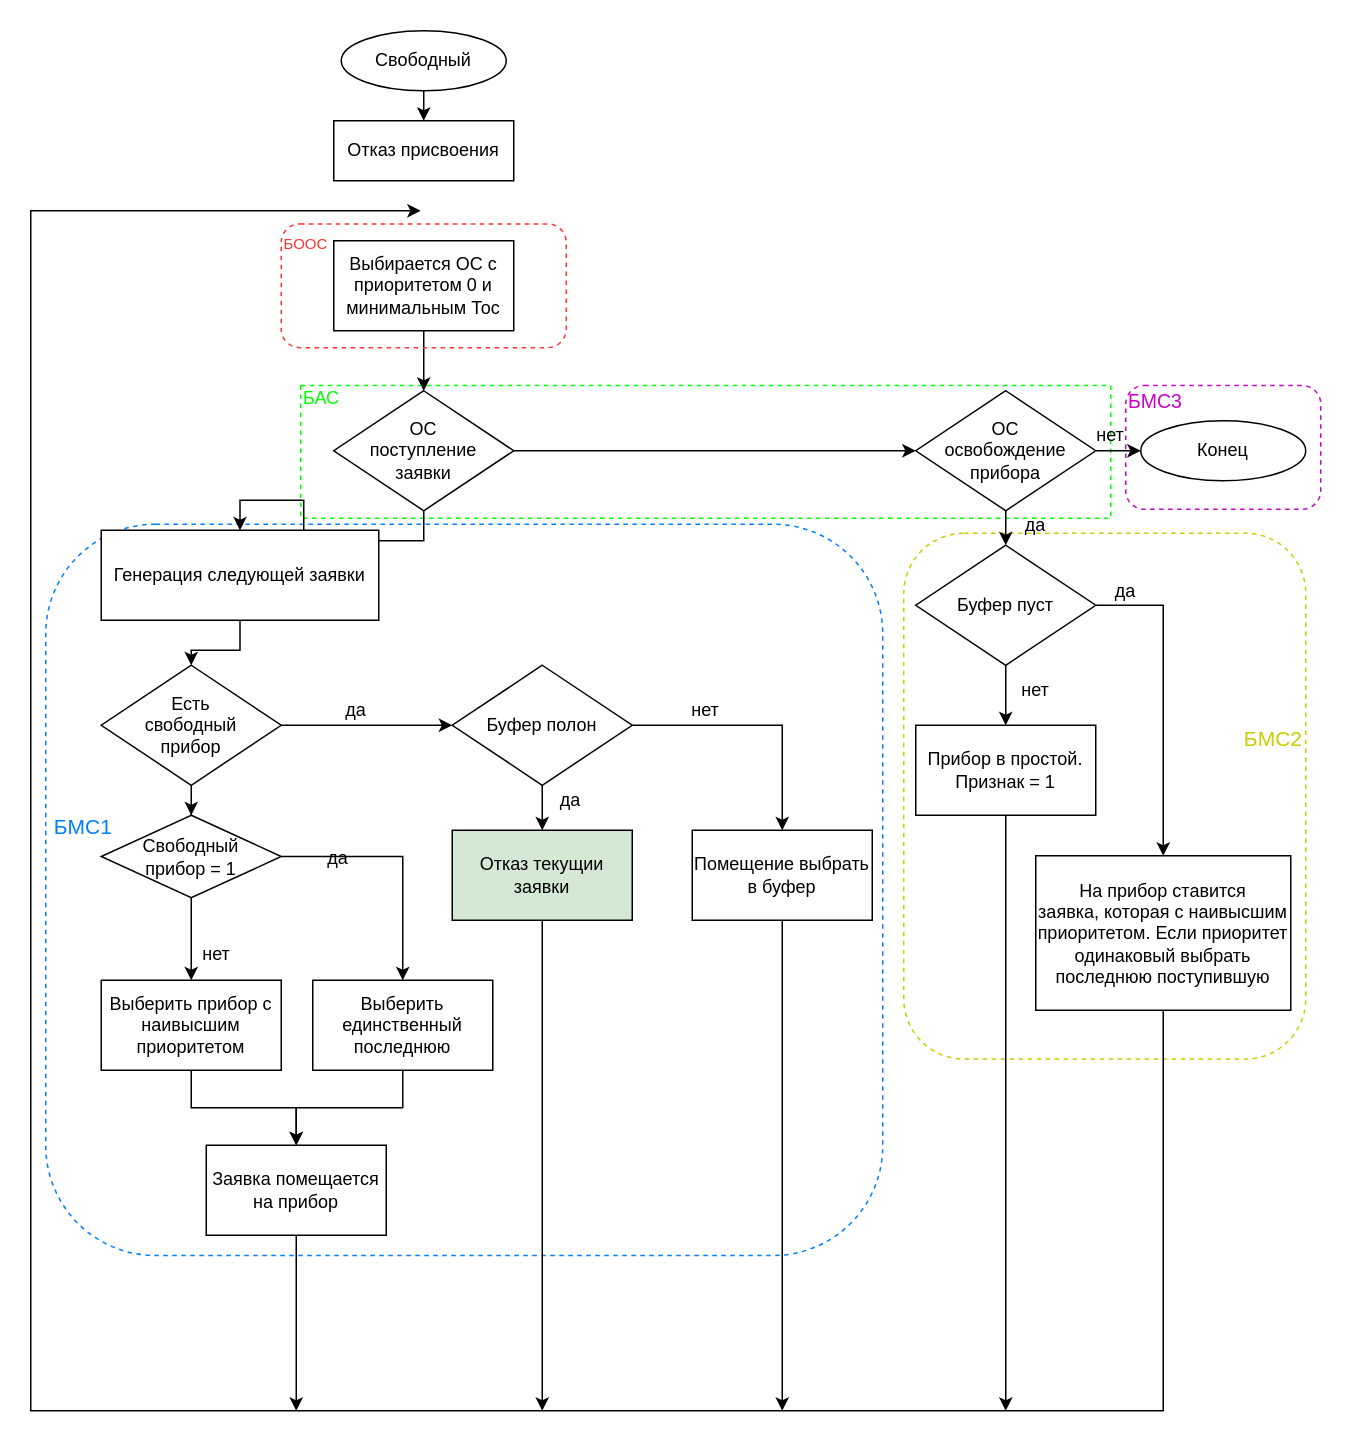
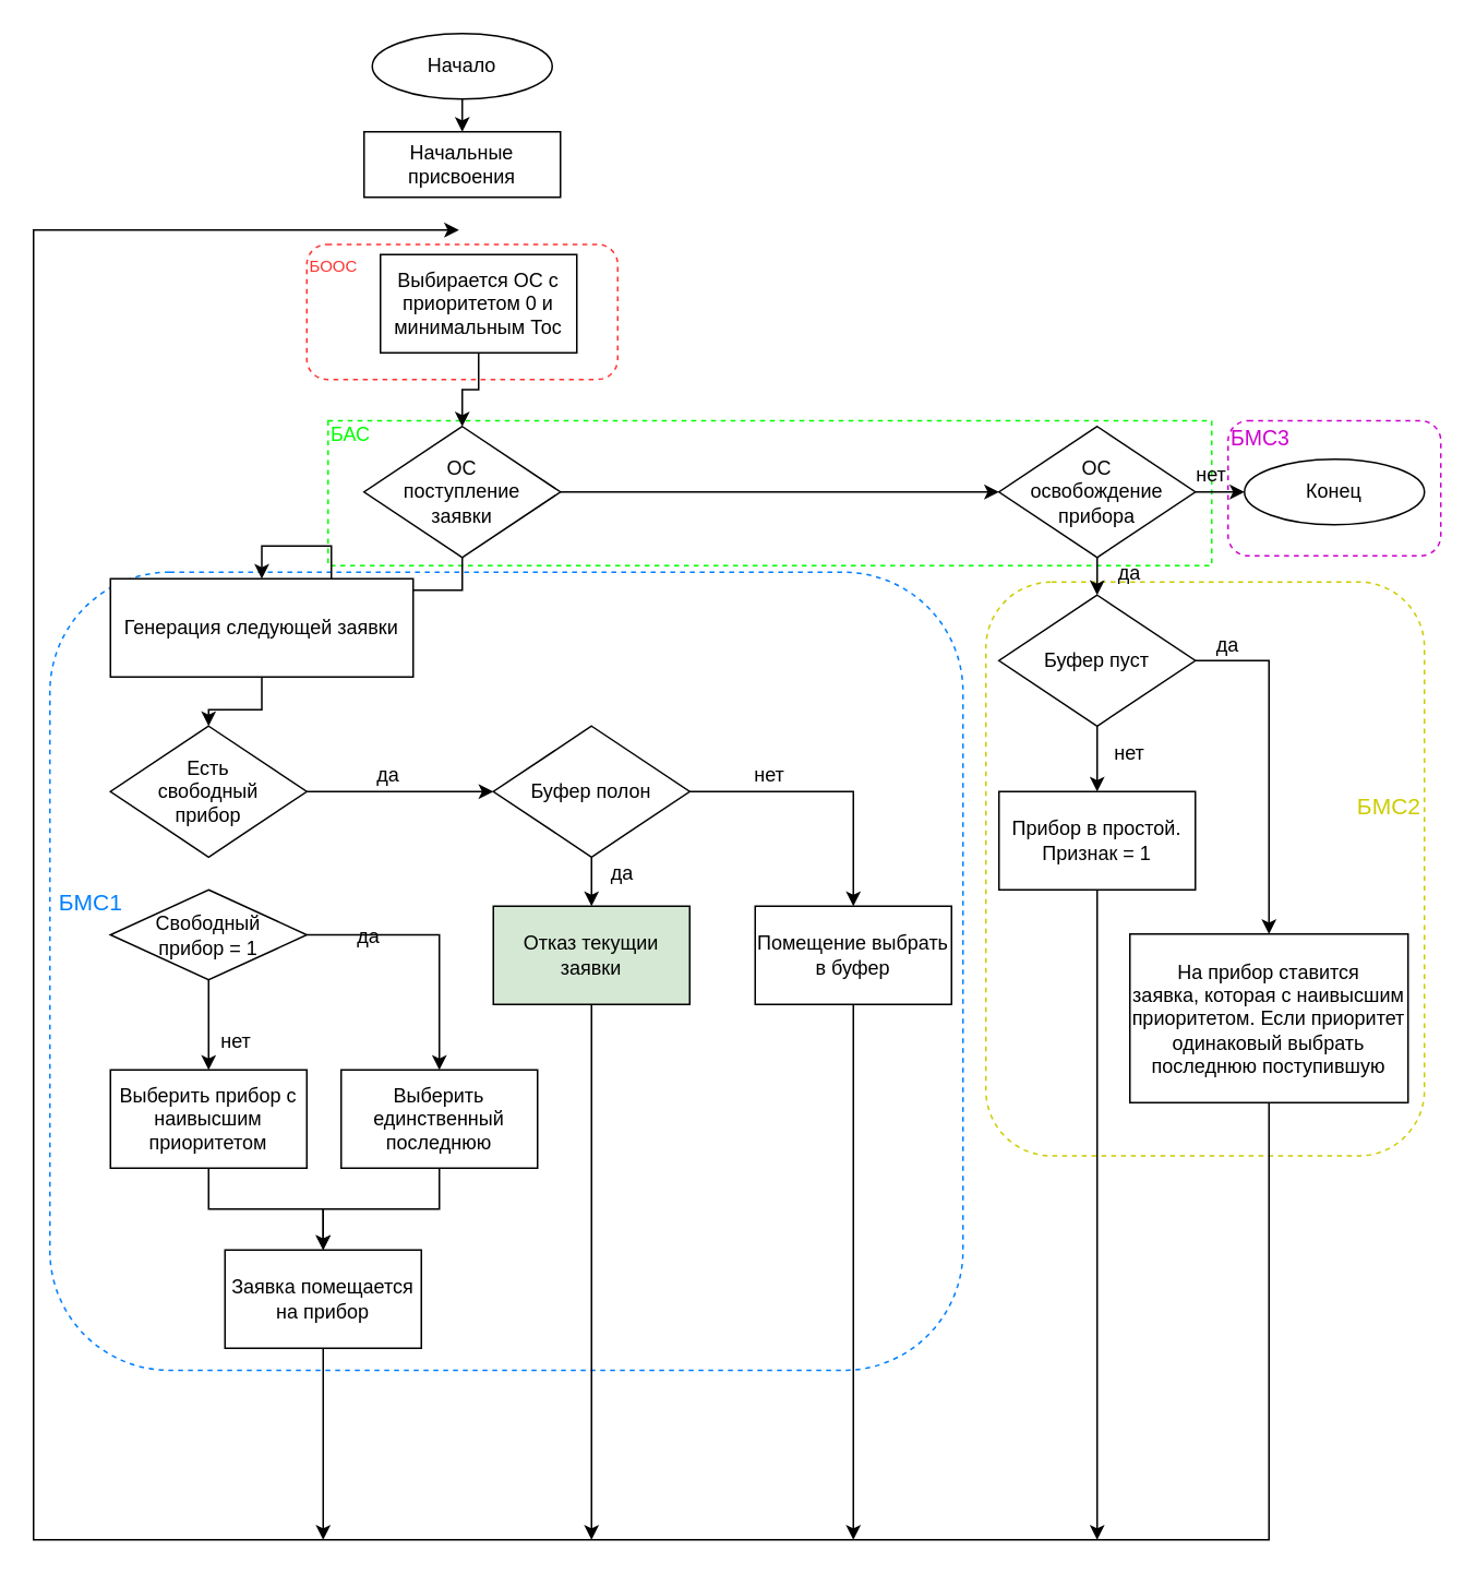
- <mxCell id="7" value="Свободный" style="ellipse;whiteSpace=wrap;html=1;" parent="1" vertex="1"><mxGeometry x="227" y="20" width="110" height="40" as="geometry" /></mxCell>
+ <mxCell id="7" value="Начало" style="ellipse;whiteSpace=wrap;html=1;" parent="1" vertex="1"><mxGeometry x="227" y="20" width="110" height="40" as="geometry" /></mxCell>
- <mxCell id="9" value="Отказ присвоения" style="rounded=0;whiteSpace=wrap;html=1;" parent="1" vertex="1"><mxGeometry x="222" y="80" width="120" height="40" as="geometry" /></mxCell>
+ <mxCell id="9" value="Начальные присвоения" style="rounded=0;whiteSpace=wrap;html=1;" parent="1" vertex="1"><mxGeometry x="222" y="80" width="120" height="40" as="geometry" /></mxCell>
- <mxCell id="14" value="Выбирается ОС с приоритетом 0 и минимальным Тос" style="rounded=0;whiteSpace=wrap;html=1;" parent="1" vertex="1"><mxGeometry x="222" y="160" width="120" height="60" as="geometry" /></mxCell>
+ <mxCell id="14" value="Выбирается ОС с приоритетом 0 и минимальным Тос" style="rounded=0;whiteSpace=wrap;html=1;" parent="1" vertex="1"><mxGeometry x="232" y="155" width="120" height="60" as="geometry" /></mxCell>
- <mxCell id="17" style="edgeStyle=orthogonalEdgeStyle;rounded=0;orthogonalLoop=1;jettySize=auto;html=1;exitX=0.5;exitY=1;exitDx=0;exitDy=0;" parent="1" source="19" target="22" edge="1"><mxGeometry relative="1" as="geometry" /></mxCell>
